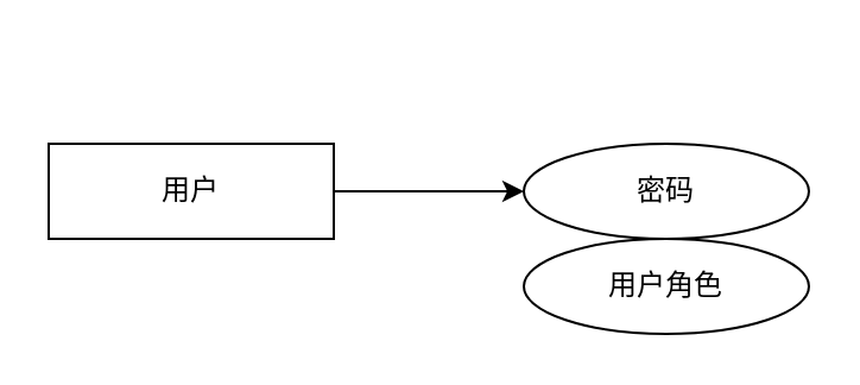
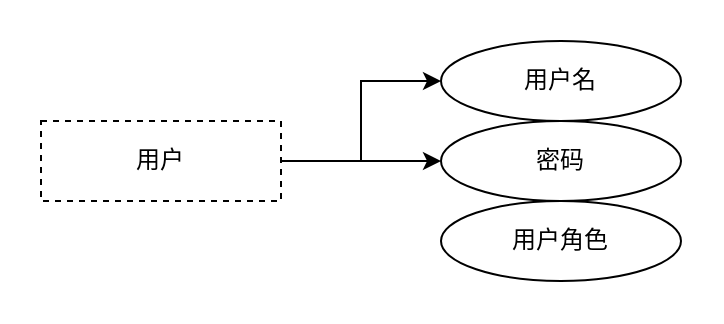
+ <mxCell id="5" value="用户名" style="ellipse;whiteSpace=wrap;html=1;" vertex="1" parent="1"><mxGeometry x="220" y="20" width="120" height="40" as="geometry" /></mxCell>
+ <mxCell id="2" style="edgeStyle=orthogonalEdgeStyle;rounded=0;orthogonalLoop=1;jettySize=auto;html=1;exitX=1;exitY=0.5;exitDx=0;exitDy=0;entryX=0;entryY=0.5;entryDx=0;entryDy=0;" edge="1" parent="1" source="4" target="5"><mxGeometry relative="1" as="geometry" /></mxCell>
- <mxCell id="4" value="用户" style="rounded=0;whiteSpace=wrap;html=1;" vertex="1" parent="1"><mxGeometry x="20" y="60" width="120" height="40" as="geometry" /></mxCell>
+ <mxCell id="4" value="用户" style="rounded=0;whiteSpace=wrap;html=1;dashed=1;" vertex="1" parent="1"><mxGeometry x="20" y="60" width="120" height="40" as="geometry" /></mxCell>
